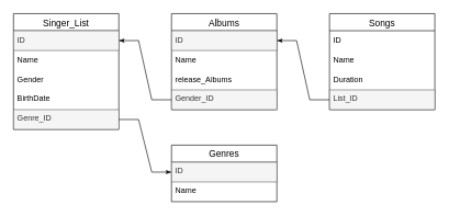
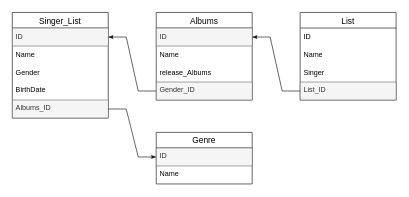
- <mxCell id="14" value="Songs" style="swimlane;fontStyle=0;childLayout=stackLayout;horizontal=1;startSize=26;horizontalStack=0;resizeParent=1;resizeParentMax=0;resizeLast=0;collapsible=1;marginBottom=0;align=center;fontSize=14;" parent="1" vertex="1"><mxGeometry x="500" y="20" width="160" height="146" as="geometry" /></mxCell>
+ <mxCell id="14" value="List" style="swimlane;fontStyle=0;childLayout=stackLayout;horizontal=1;startSize=26;horizontalStack=0;resizeParent=1;resizeParentMax=0;resizeLast=0;collapsible=1;marginBottom=0;align=center;fontSize=14;" parent="1" vertex="1"><mxGeometry x="500" y="20" width="160" height="146" as="geometry" /></mxCell>
- <mxCell id="17" value="Duration" style="text;strokeColor=none;fillColor=none;spacingLeft=4;spacingRight=4;overflow=hidden;rotatable=0;points=[[0,0.5],[1,0.5]];portConstraint=eastwest;fontSize=12;" parent="14" vertex="1"><mxGeometry y="86" width="160" height="30" as="geometry" /></mxCell>
+ <mxCell id="17" value="Singer" style="text;strokeColor=none;fillColor=none;spacingLeft=4;spacingRight=4;overflow=hidden;rotatable=0;points=[[0,0.5],[1,0.5]];portConstraint=eastwest;fontSize=12;" parent="14" vertex="1"><mxGeometry y="86" width="160" height="30" as="geometry" /></mxCell>
- <mxCell id="7" value="Genre_ID" style="text;strokeColor=#666666;fillColor=#f5f5f5;spacingLeft=4;spacingRight=4;overflow=hidden;rotatable=0;points=[[0,0.5],[1,0.5]];portConstraint=eastwest;fontSize=12;fontColor=#333333;" parent="2" vertex="1"><mxGeometry y="146" width="160" height="30" as="geometry" /></mxCell>
+ <mxCell id="7" value="Albums_ID" style="text;strokeColor=#666666;fillColor=#f5f5f5;spacingLeft=4;spacingRight=4;overflow=hidden;rotatable=0;points=[[0,0.5],[1,0.5]];portConstraint=eastwest;fontSize=12;fontColor=#333333;" parent="2" vertex="1"><mxGeometry y="146" width="160" height="30" as="geometry" /></mxCell>
- <mxCell id="20" value="Genres" style="swimlane;fontStyle=0;childLayout=stackLayout;horizontal=1;startSize=26;horizontalStack=0;resizeParent=1;resizeParentMax=0;resizeLast=0;collapsible=1;marginBottom=0;align=center;fontSize=14;" parent="1" vertex="1"><mxGeometry x="260" y="220" width="160" height="86" as="geometry" /></mxCell>
+ <mxCell id="20" value="Genre" style="swimlane;fontStyle=0;childLayout=stackLayout;horizontal=1;startSize=26;horizontalStack=0;resizeParent=1;resizeParentMax=0;resizeLast=0;collapsible=1;marginBottom=0;align=center;fontSize=14;" parent="1" vertex="1"><mxGeometry x="260" y="220" width="160" height="86" as="geometry" /></mxCell>
